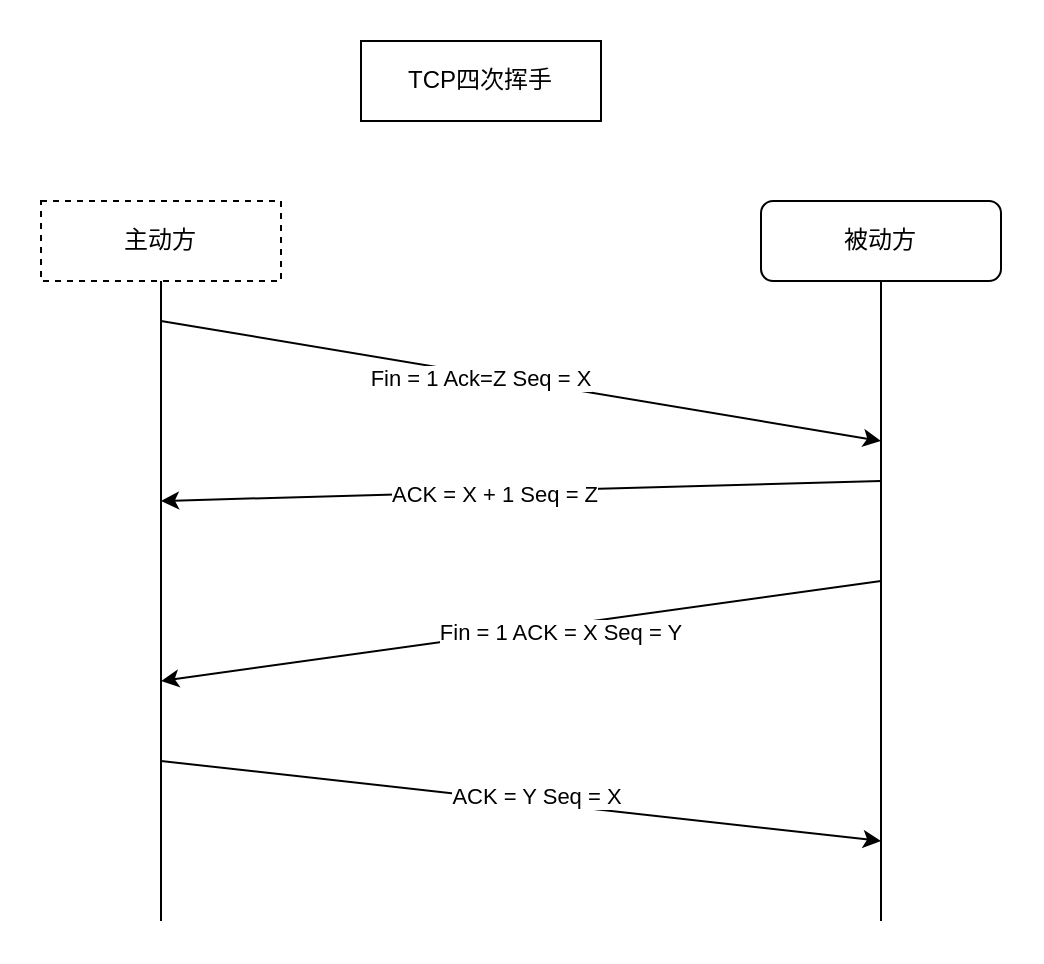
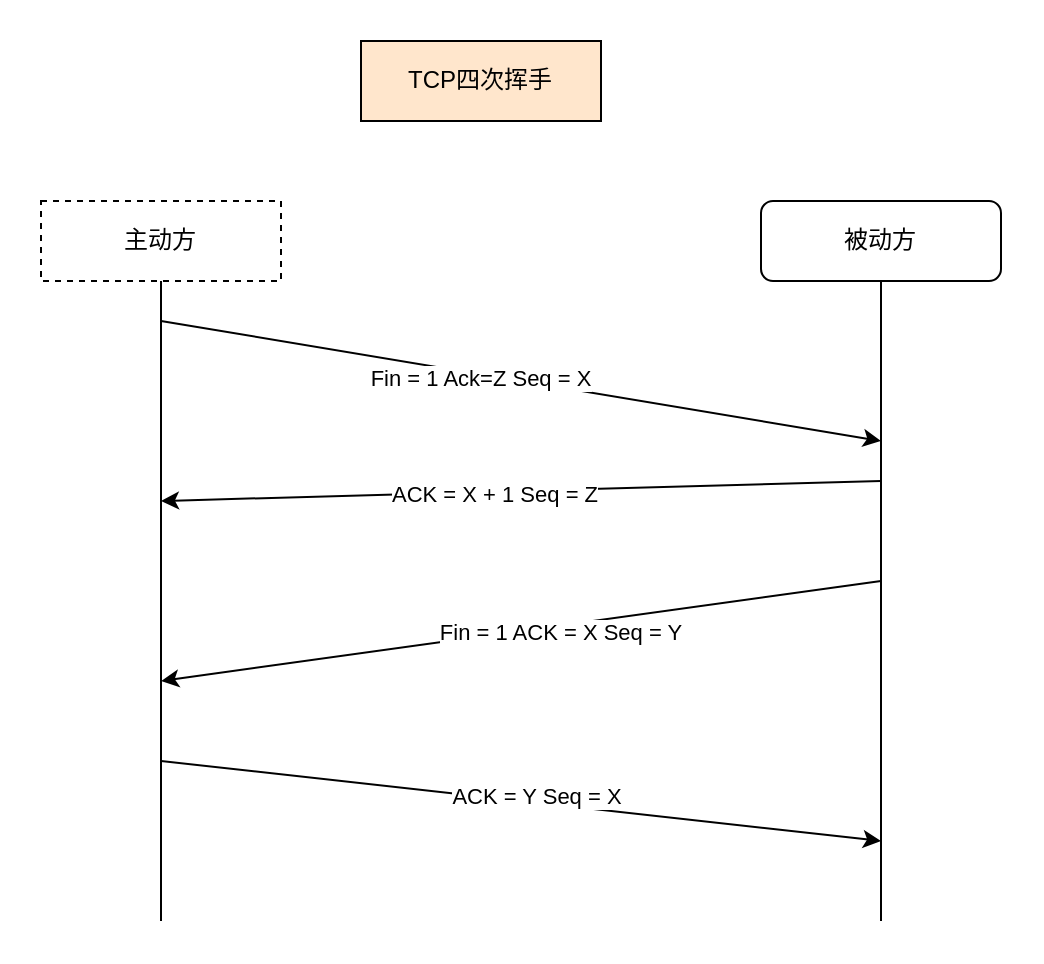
- <mxCell id="4" value="TCP四次挥手" style="rounded=0;whiteSpace=wrap;html=1;" vertex="1" parent="1"><mxGeometry x="180" y="20" width="120" height="40" as="geometry" /></mxCell>
+ <mxCell id="4" value="TCP四次挥手" style="rounded=0;whiteSpace=wrap;html=1;fillColor=#ffe6cc;" vertex="1" parent="1"><mxGeometry x="180" y="20" width="120" height="40" as="geometry" /></mxCell>
